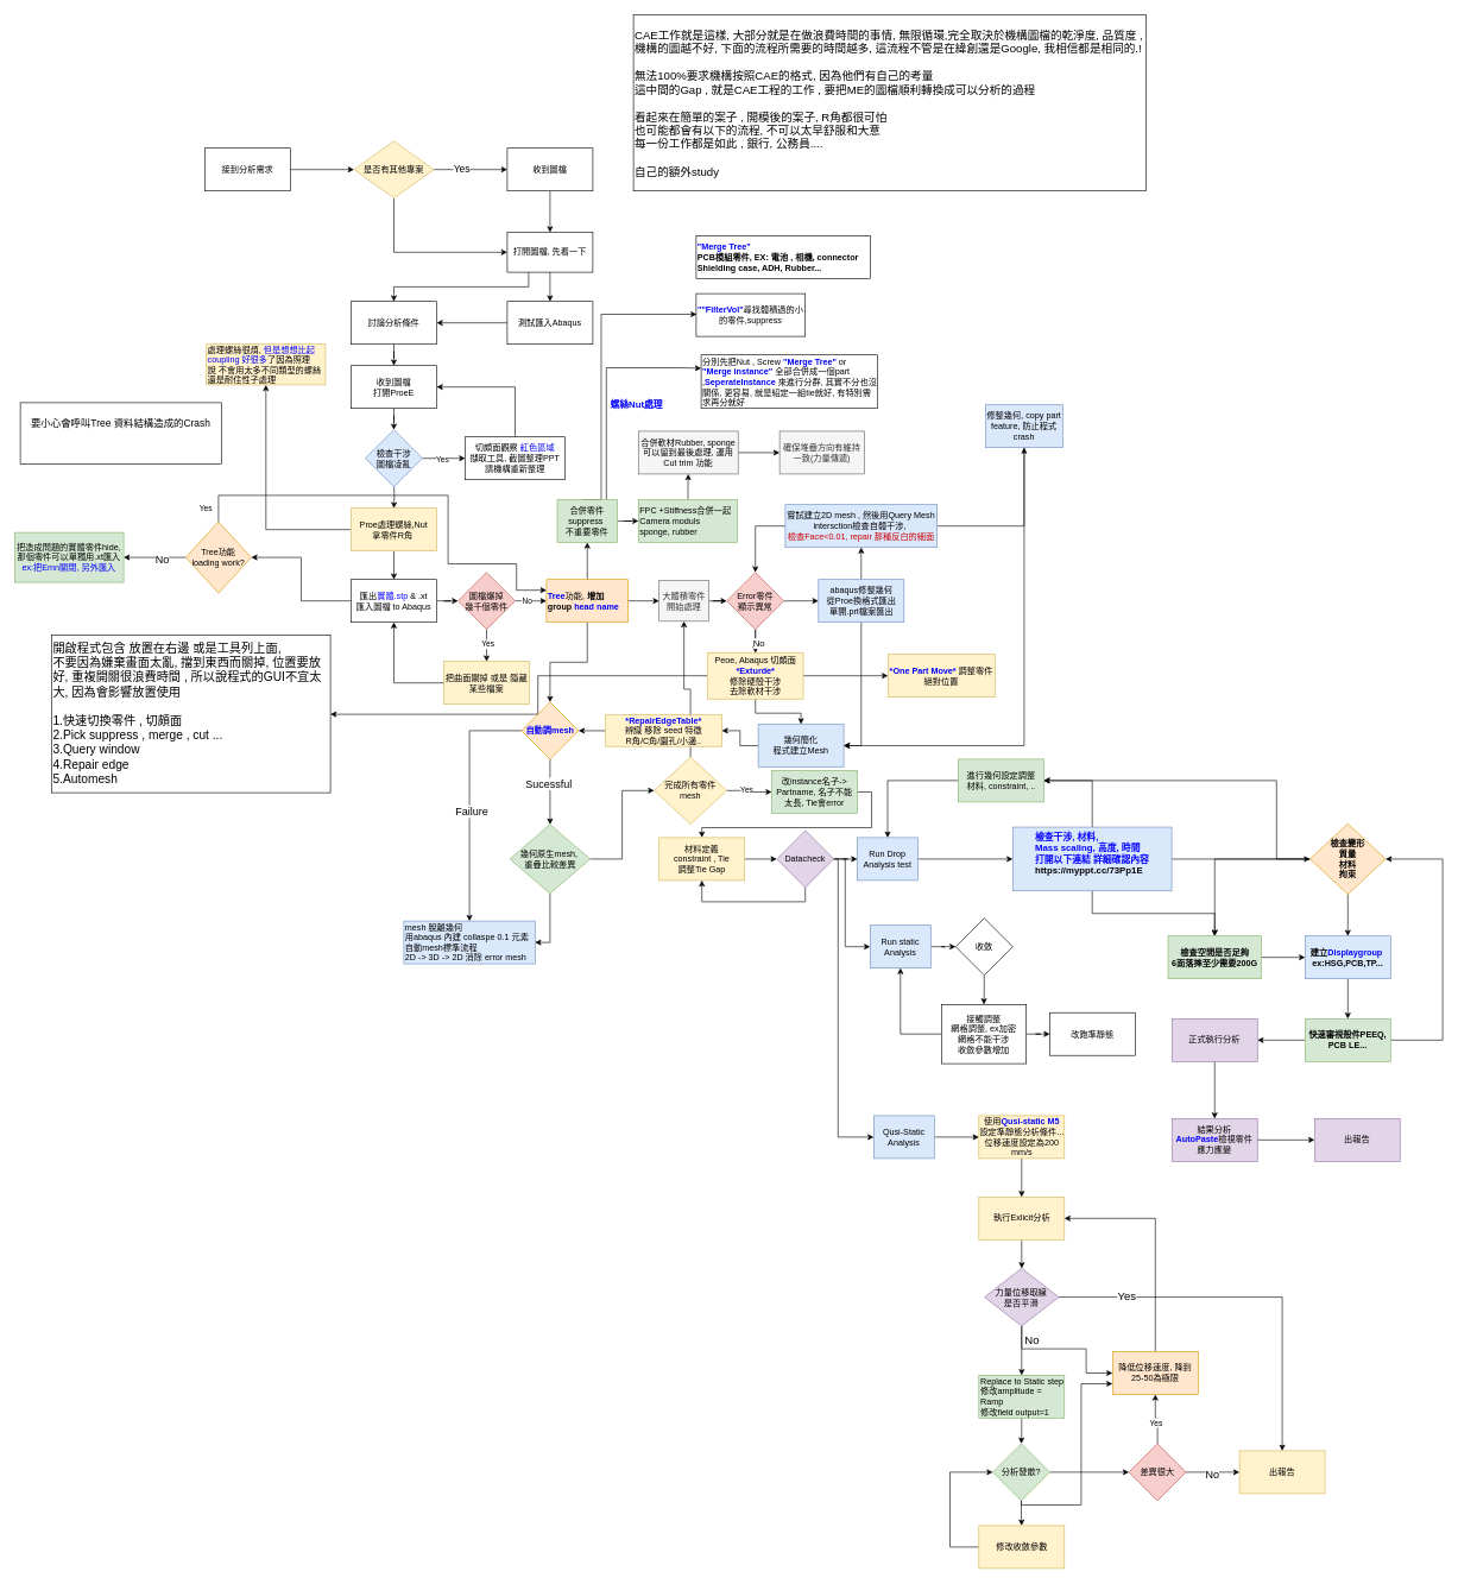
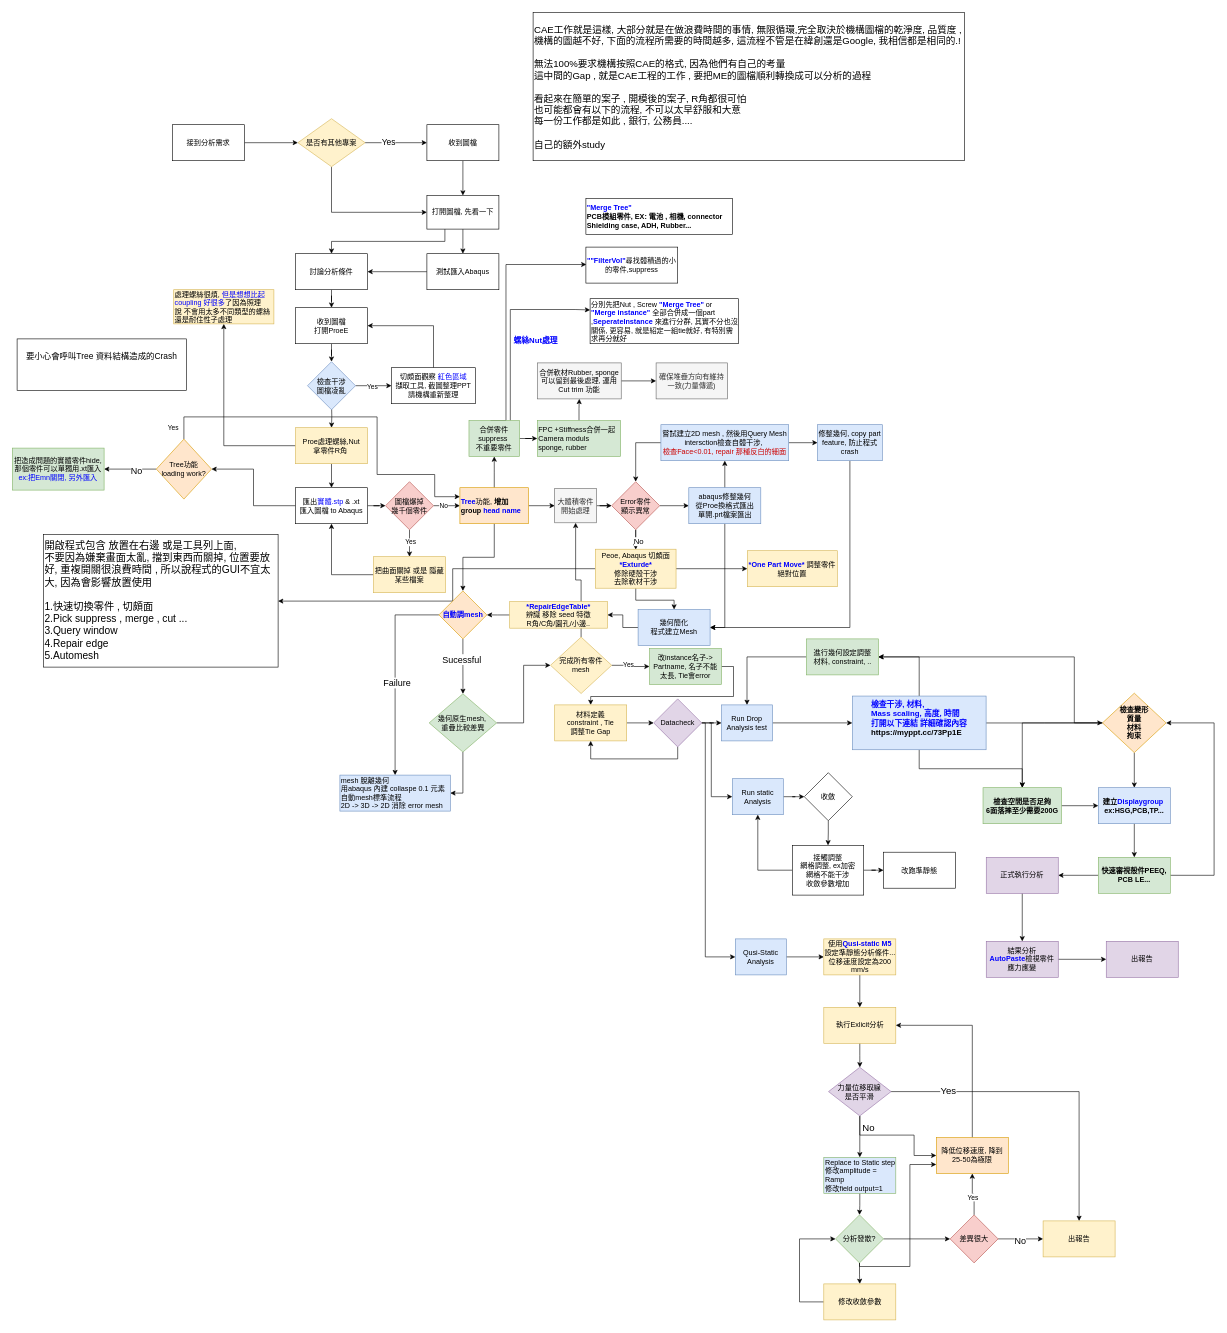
- <mxCell id="76" value="修整幾何, copy part feature, 防止程式crash" style="whiteSpace=wrap;html=1;fillColor=#dae8fc;strokeColor=#6c8ebf;rounded=0;" parent="1" vertex="1"><mxGeometry x="1382" y="567" width="108" height="60" as="geometry" /></mxCell>
+ <mxCell id="76" value="修整幾何, copy part feature, 防止程式crash" style="whiteSpace=wrap;html=1;fillColor=#dae8fc;strokeColor=#6c8ebf;rounded=0;" parent="1" vertex="1"><mxGeometry x="1362" y="707" width="108" height="60" as="geometry" /></mxCell>
- <mxCell id="144" value="&lt;div&gt;Replace to Static step&lt;/div&gt;&lt;div style=&quot;&quot;&gt;修改amplitude = Ramp&lt;/div&gt;&lt;div style=&quot;&quot;&gt;修改field output=1&lt;/div&gt;" style="whiteSpace=wrap;html=1;fillColor=#d5e8d4;strokeColor=#82b366;rounded=0;align=left;" parent="1" vertex="1"><mxGeometry x="1372.51" y="1928" width="120" height="60" as="geometry" /></mxCell>
+ <mxCell id="144" value="&lt;div&gt;Replace to Static step&lt;/div&gt;&lt;div style=&quot;&quot;&gt;修改amplitude = Ramp&lt;/div&gt;&lt;div style=&quot;&quot;&gt;修改field output=1&lt;/div&gt;" style="whiteSpace=wrap;html=1;fillColor=#dae8fc;strokeColor=#82b366;rounded=0;align=left;" parent="1" vertex="1"><mxGeometry x="1372.51" y="1928" width="120" height="60" as="geometry" /></mxCell>
